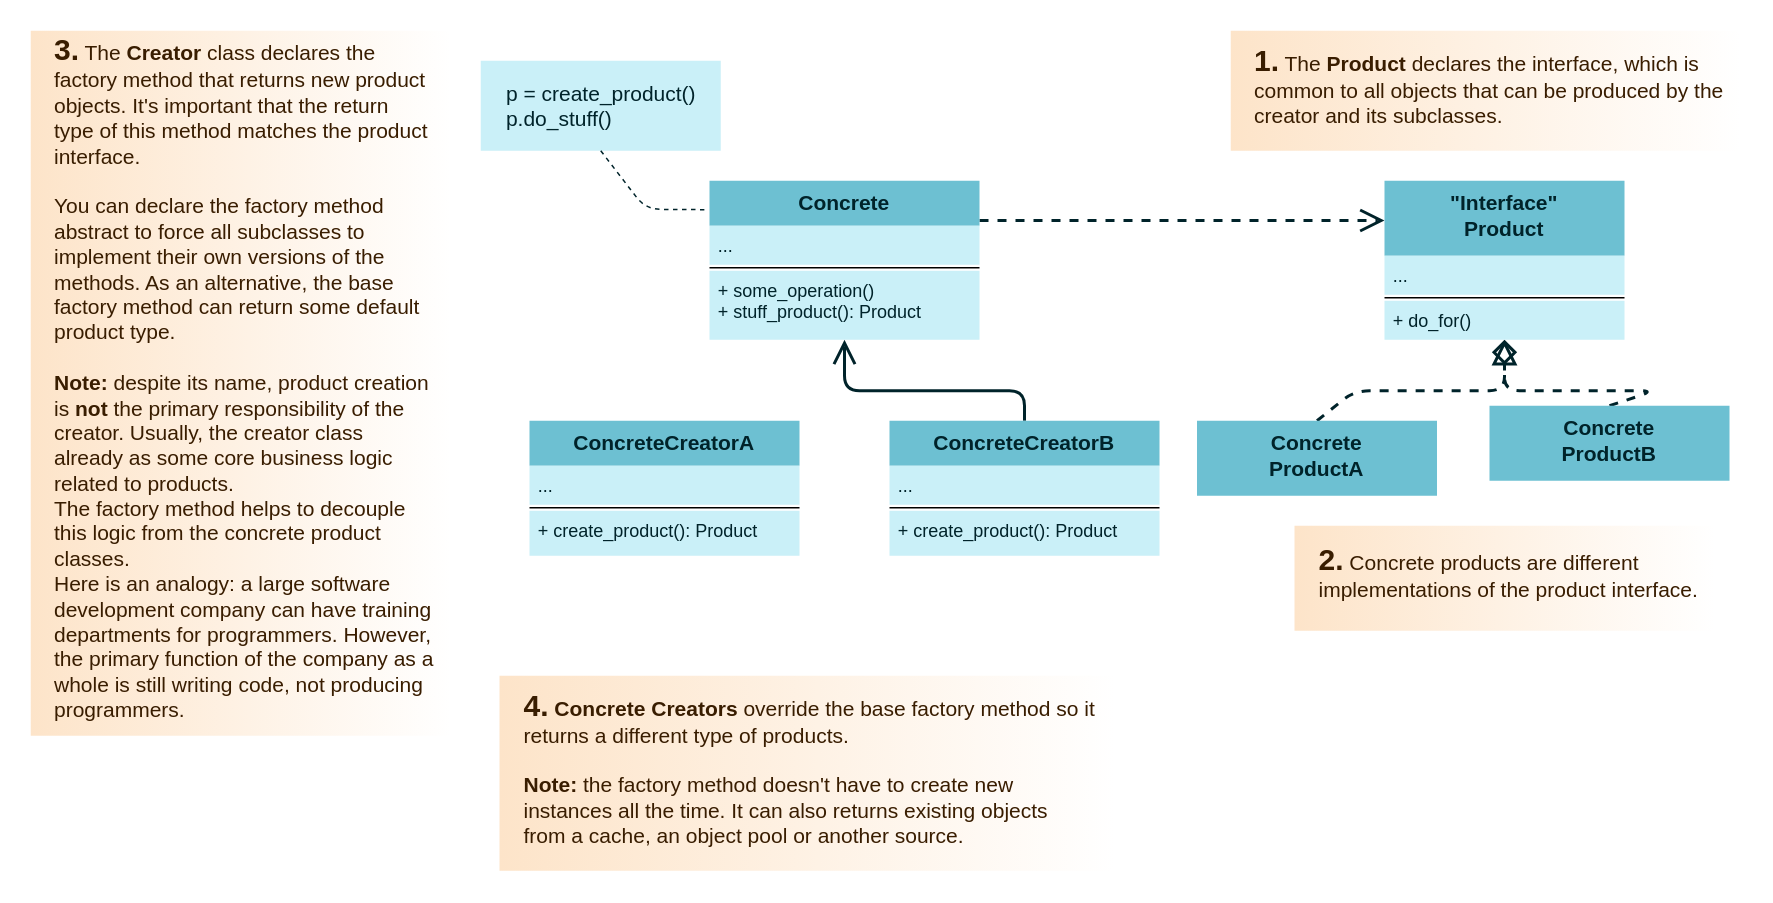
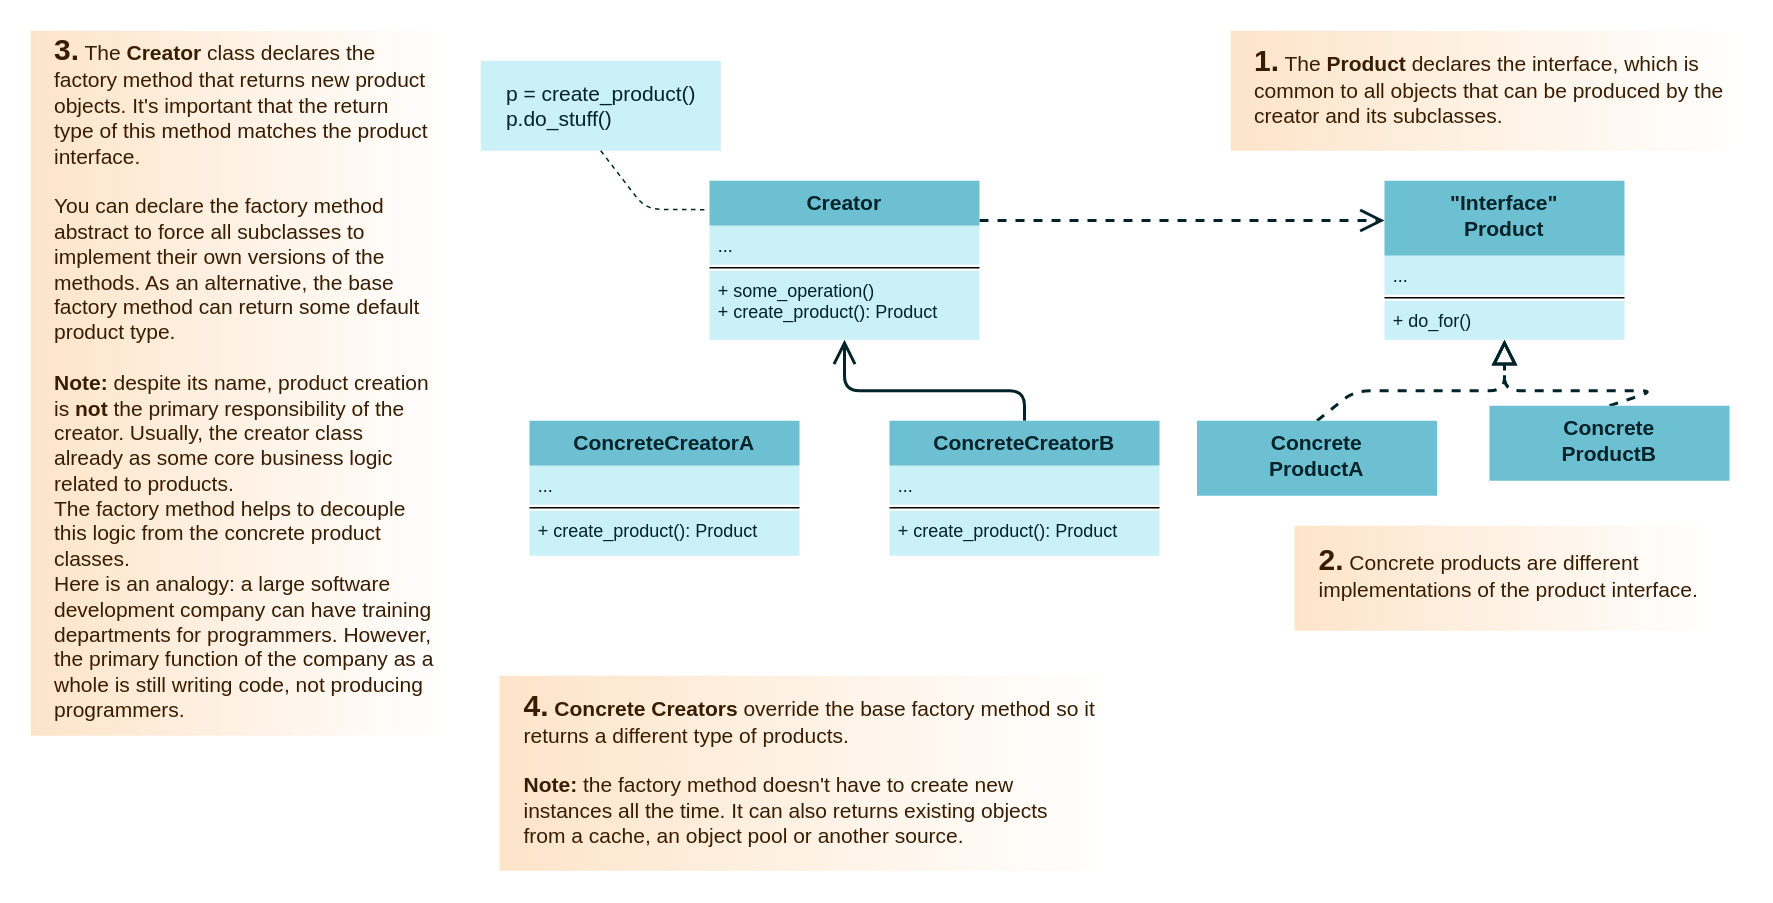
- <mxCell id="22" value="Concrete" style="swimlane;fontStyle=1;align=center;verticalAlign=top;childLayout=stackLayout;horizontal=1;startSize=30;horizontalStack=0;resizeParent=1;resizeParentMax=0;resizeLast=0;collapsible=1;marginBottom=0;fontColor=#00232A;fillColor=#6DC0D2;strokeWidth=2;fontSize=14;strokeColor=none;" parent="1" vertex="1"><mxGeometry x="472.5" y="120" width="180" height="106" as="geometry" /></mxCell>
+ <mxCell id="22" value="Creator" style="swimlane;fontStyle=1;align=center;verticalAlign=top;childLayout=stackLayout;horizontal=1;startSize=30;horizontalStack=0;resizeParent=1;resizeParentMax=0;resizeLast=0;collapsible=1;marginBottom=0;fontColor=#00232A;fillColor=#6DC0D2;strokeWidth=2;fontSize=14;strokeColor=none;" parent="1" vertex="1"><mxGeometry x="472.5" y="120" width="180" height="106" as="geometry" /></mxCell>
- <mxCell id="25" value="+ some_operation()&#10;+ stuff_product(): Product" style="text;strokeColor=none;align=left;verticalAlign=top;spacingLeft=4;spacingRight=4;overflow=hidden;rotatable=0;points=[[0,0.5],[1,0.5]];portConstraint=eastwest;fontColor=#00232A;fillColor=#CAF0F8;" parent="22" vertex="1"><mxGeometry y="60" width="180" height="46" as="geometry" /></mxCell>
+ <mxCell id="25" value="+ some_operation()&#10;+ create_product(): Product" style="text;strokeColor=none;align=left;verticalAlign=top;spacingLeft=4;spacingRight=4;overflow=hidden;rotatable=0;points=[[0,0.5],[1,0.5]];portConstraint=eastwest;fontColor=#00232A;fillColor=#CAF0F8;" parent="22" vertex="1"><mxGeometry y="60" width="180" height="46" as="geometry" /></mxCell>
- <mxCell id="3" value="" style="endArrow=diamond;dashed=1;endFill=0;endSize=12;html=1;fontSize=14;fontColor=#00232A;exitX=0.5;exitY=0;exitDx=0;exitDy=0;strokeColor=#00232A;entryX=0.5;entryY=1;entryDx=0;entryDy=0;entryPerimeter=0;strokeWidth=2;" parent="1" source="21" target="15" edge="1"><mxGeometry width="160" relative="1" as="geometry"><mxPoint x="542.5" y="212.5" as="sourcePoint" /><mxPoint x="1092.5" y="240" as="targetPoint" /><Array as="points"><mxPoint x="902.5" y="260" /><mxPoint x="1002.5" y="260" /></Array></mxGeometry></mxCell>
+ <mxCell id="3" value="" style="endArrow=block;dashed=1;endFill=0;endSize=12;html=1;fontSize=14;fontColor=#00232A;exitX=0.5;exitY=0;exitDx=0;exitDy=0;strokeColor=#00232A;entryX=0.5;entryY=1;entryDx=0;entryDy=0;entryPerimeter=0;strokeWidth=2;" parent="1" source="21" target="15" edge="1"><mxGeometry width="160" relative="1" as="geometry"><mxPoint x="542.5" y="212.5" as="sourcePoint" /><mxPoint x="1092.5" y="240" as="targetPoint" /><Array as="points"><mxPoint x="902.5" y="260" /><mxPoint x="1002.5" y="260" /></Array></mxGeometry></mxCell>
